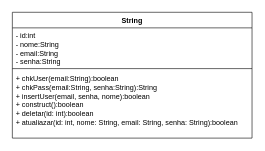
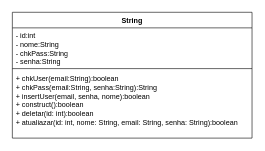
- <mxCell id="3" value="- id:int&lt;div&gt;- nome:String&lt;/div&gt;&lt;div&gt;- email:String&lt;/div&gt;&lt;div&gt;- senha:String&lt;/div&gt;" style="text;strokeColor=none;fillColor=none;align=left;verticalAlign=top;spacingLeft=4;spacingRight=4;overflow=hidden;rotatable=0;points=[[0,0.5],[1,0.5]];portConstraint=eastwest;whiteSpace=wrap;html=1;" parent="2" vertex="1"><mxGeometry y="26" width="400" height="64" as="geometry" /></mxCell>
+ <mxCell id="3" value="- id:int&lt;div&gt;- nome:String&lt;/div&gt;&lt;div&gt;- chkPass:String&lt;/div&gt;&lt;div&gt;- senha:String&lt;/div&gt;" style="text;strokeColor=none;fillColor=none;align=left;verticalAlign=top;spacingLeft=4;spacingRight=4;overflow=hidden;rotatable=0;points=[[0,0.5],[1,0.5]];portConstraint=eastwest;whiteSpace=wrap;html=1;" parent="2" vertex="1"><mxGeometry y="26" width="400" height="64" as="geometry" /></mxCell>
